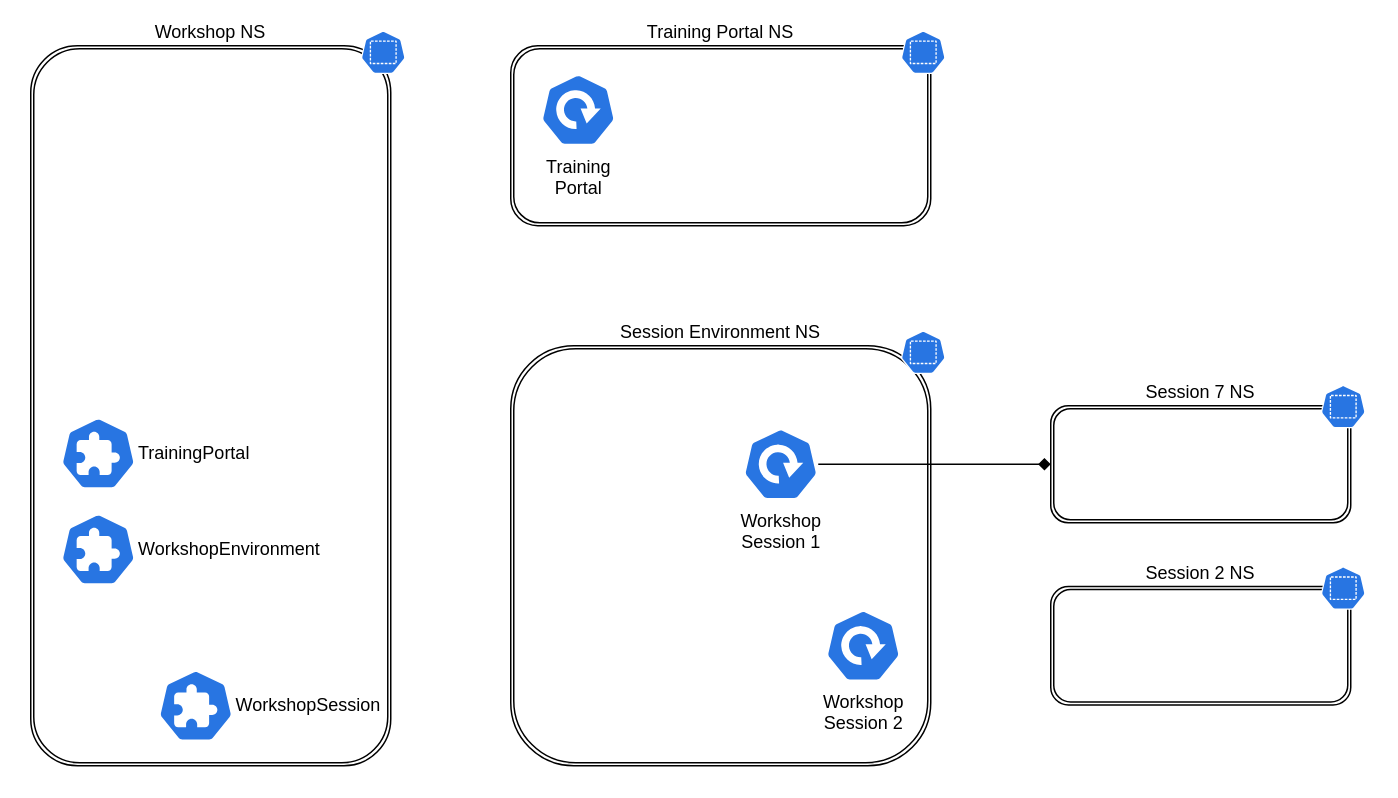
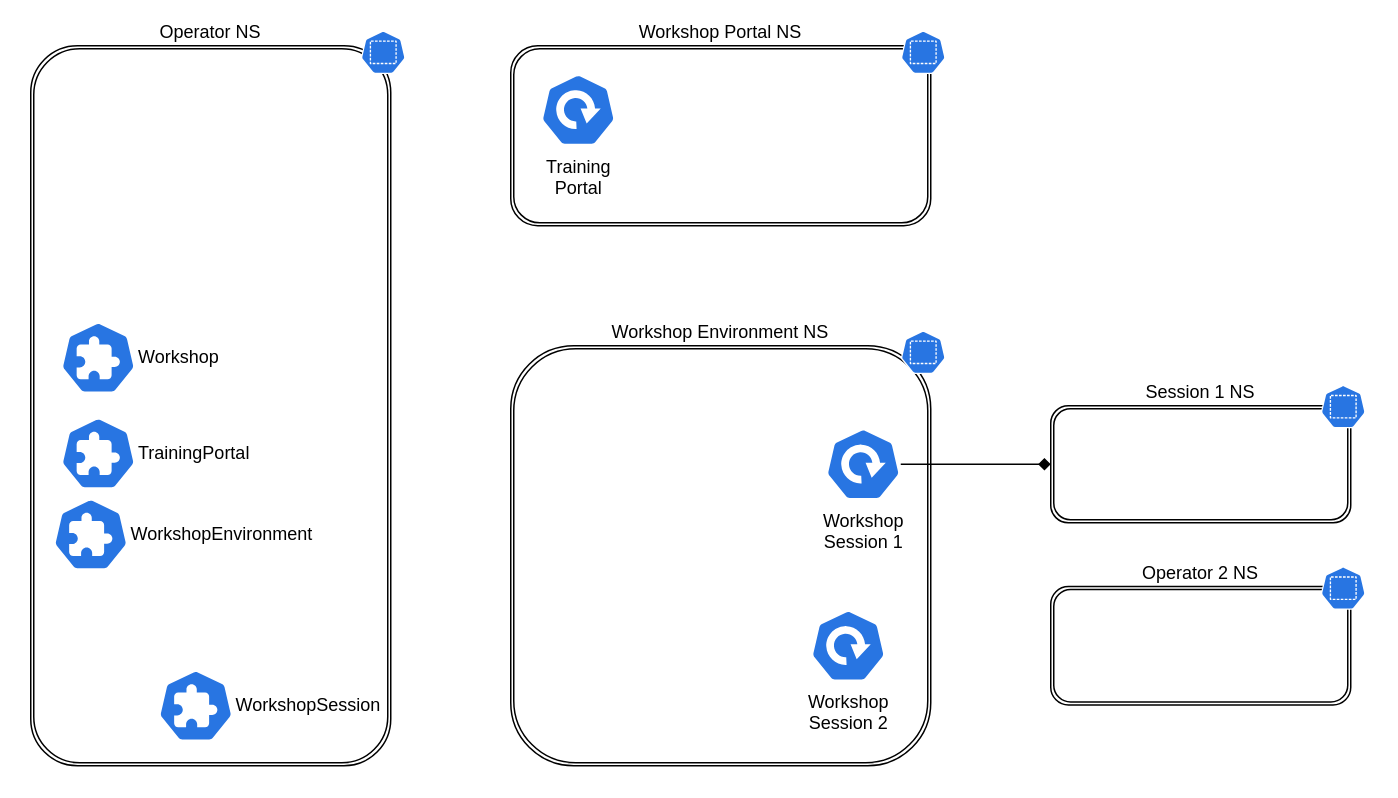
- <mxCell id="2" value="Workshop NS" style="shape=ext;double=1;rounded=1;whiteSpace=wrap;html=1;labelPosition=center;verticalLabelPosition=top;align=center;verticalAlign=bottom;arcSize=13;" vertex="1" parent="1"><mxGeometry x="20" y="30" width="240" height="480" as="geometry" /></mxCell>
+ <mxCell id="2" value="Operator NS" style="shape=ext;double=1;rounded=1;whiteSpace=wrap;html=1;labelPosition=center;verticalLabelPosition=top;align=center;verticalAlign=bottom;arcSize=13;" vertex="1" parent="1"><mxGeometry x="20" y="30" width="240" height="480" as="geometry" /></mxCell>
- <mxCell id="6" value="Training Portal NS" style="shape=ext;double=1;rounded=1;whiteSpace=wrap;html=1;labelPosition=center;verticalLabelPosition=top;align=center;verticalAlign=bottom;container=0;" vertex="1" parent="1"><mxGeometry x="340" y="30" width="280" height="120" as="geometry" /></mxCell>
+ <mxCell id="6" value="Workshop Portal NS" style="shape=ext;double=1;rounded=1;whiteSpace=wrap;html=1;labelPosition=center;verticalLabelPosition=top;align=center;verticalAlign=bottom;container=0;" vertex="1" parent="1"><mxGeometry x="340" y="30" width="280" height="120" as="geometry" /></mxCell>
- <mxCell id="4" value="Session Environment NS" style="shape=ext;double=1;rounded=1;whiteSpace=wrap;html=1;labelPosition=center;verticalLabelPosition=top;align=center;verticalAlign=bottom;" vertex="1" parent="1"><mxGeometry x="340" y="230" width="280" height="280" as="geometry" /></mxCell>
+ <mxCell id="4" value="Workshop Environment NS" style="shape=ext;double=1;rounded=1;whiteSpace=wrap;html=1;labelPosition=center;verticalLabelPosition=top;align=center;verticalAlign=bottom;" vertex="1" parent="1"><mxGeometry x="340" y="230" width="280" height="280" as="geometry" /></mxCell>
+ <mxCell id="16" value="Workshop" style="html=1;dashed=0;whitespace=wrap;fillColor=#2875E2;strokeColor=#ffffff;points=[[0.005,0.63,0],[0.1,0.2,0],[0.9,0.2,0],[0.5,0,0],[0.995,0.63,0],[0.72,0.99,0],[0.5,1,0],[0.28,0.99,0]];shape=mxgraph.kubernetes.icon;prIcon=crd;align=left;labelPosition=right;verticalLabelPosition=middle;verticalAlign=middle;" vertex="1" parent="1"><mxGeometry x="40" y="214" width="50" height="48" as="geometry" /></mxCell>
- <mxCell id="12" value="Session 7 NS" style="shape=ext;double=1;rounded=1;whiteSpace=wrap;html=1;labelPosition=center;verticalLabelPosition=top;align=center;verticalAlign=bottom;container=0;" vertex="1" parent="1"><mxGeometry x="700" y="270" width="200" height="78" as="geometry" /></mxCell>
+ <mxCell id="12" value="Session 1 NS" style="shape=ext;double=1;rounded=1;whiteSpace=wrap;html=1;labelPosition=center;verticalLabelPosition=top;align=center;verticalAlign=bottom;container=0;" vertex="1" parent="1"><mxGeometry x="700" y="270" width="200" height="78" as="geometry" /></mxCell>
- <mxCell id="10" value="Workshop&lt;br&gt;Session 1" style="html=1;dashed=0;whitespace=wrap;fillColor=#2875E2;strokeColor=#ffffff;points=[[0.005,0.63,0],[0.1,0.2,0],[0.9,0.2,0],[0.5,0,0],[0.995,0.63,0],[0.72,0.99,0],[0.5,1,0],[0.28,0.99,0]];shape=mxgraph.kubernetes.icon;prIcon=deploy;align=center;labelPosition=center;verticalLabelPosition=bottom;verticalAlign=top;" vertex="1" parent="1"><mxGeometry x="495" y="285" width="50" height="48" as="geometry" /></mxCell>
+ <mxCell id="10" value="Workshop&lt;br&gt;Session 1" style="html=1;dashed=0;whitespace=wrap;fillColor=#2875E2;strokeColor=#ffffff;points=[[0.005,0.63,0],[0.1,0.2,0],[0.9,0.2,0],[0.5,0,0],[0.995,0.63,0],[0.72,0.99,0],[0.5,1,0],[0.28,0.99,0]];shape=mxgraph.kubernetes.icon;prIcon=deploy;align=center;labelPosition=center;verticalLabelPosition=bottom;verticalAlign=top;" vertex="1" parent="1"><mxGeometry x="550" y="285" width="50" height="48" as="geometry" /></mxCell>
- <mxCell id="18" value="WorkshopEnvironment" style="html=1;dashed=0;whitespace=wrap;fillColor=#2875E2;strokeColor=#ffffff;points=[[0.005,0.63,0],[0.1,0.2,0],[0.9,0.2,0],[0.5,0,0],[0.995,0.63,0],[0.72,0.99,0],[0.5,1,0],[0.28,0.99,0]];shape=mxgraph.kubernetes.icon;prIcon=crd;align=left;labelPosition=right;verticalLabelPosition=middle;verticalAlign=middle;" vertex="1" parent="1"><mxGeometry x="40" y="341.8" width="50" height="48" as="geometry" /></mxCell>
+ <mxCell id="18" value="WorkshopEnvironment" style="html=1;dashed=0;whitespace=wrap;fillColor=#2875E2;strokeColor=#ffffff;points=[[0.005,0.63,0],[0.1,0.2,0],[0.9,0.2,0],[0.5,0,0],[0.995,0.63,0],[0.72,0.99,0],[0.5,1,0],[0.28,0.99,0]];shape=mxgraph.kubernetes.icon;prIcon=crd;align=left;labelPosition=right;verticalLabelPosition=middle;verticalAlign=middle;" vertex="1" parent="1"><mxGeometry x="35" y="331.8" width="50" height="48" as="geometry" /></mxCell>
- <mxCell id="14" value="Session 2 NS" style="shape=ext;double=1;rounded=1;whiteSpace=wrap;html=1;labelPosition=center;verticalLabelPosition=top;align=center;verticalAlign=bottom;container=0;" vertex="1" parent="1"><mxGeometry x="700" y="390.5" width="200" height="79" as="geometry" /></mxCell>
+ <mxCell id="14" value="Operator 2 NS" style="shape=ext;double=1;rounded=1;whiteSpace=wrap;html=1;labelPosition=center;verticalLabelPosition=top;align=center;verticalAlign=bottom;container=0;" vertex="1" parent="1"><mxGeometry x="700" y="390.5" width="200" height="79" as="geometry" /></mxCell>
- <mxCell id="11" value="Workshop&lt;br&gt;Session 2" style="html=1;dashed=0;whitespace=wrap;fillColor=#2875E2;strokeColor=#ffffff;points=[[0.005,0.63,0],[0.1,0.2,0],[0.9,0.2,0],[0.5,0,0],[0.995,0.63,0],[0.72,0.99,0],[0.5,1,0],[0.28,0.99,0]];shape=mxgraph.kubernetes.icon;prIcon=deploy;align=center;labelPosition=center;verticalLabelPosition=bottom;verticalAlign=top;" vertex="1" parent="1"><mxGeometry x="550" y="406" width="50" height="48" as="geometry" /></mxCell>
+ <mxCell id="11" value="Workshop&lt;br&gt;Session 2" style="html=1;dashed=0;whitespace=wrap;fillColor=#2875E2;strokeColor=#ffffff;points=[[0.005,0.63,0],[0.1,0.2,0],[0.9,0.2,0],[0.5,0,0],[0.995,0.63,0],[0.72,0.99,0],[0.5,1,0],[0.28,0.99,0]];shape=mxgraph.kubernetes.icon;prIcon=deploy;align=center;labelPosition=center;verticalLabelPosition=bottom;verticalAlign=top;" vertex="1" parent="1"><mxGeometry x="540" y="406" width="50" height="48" as="geometry" /></mxCell>
